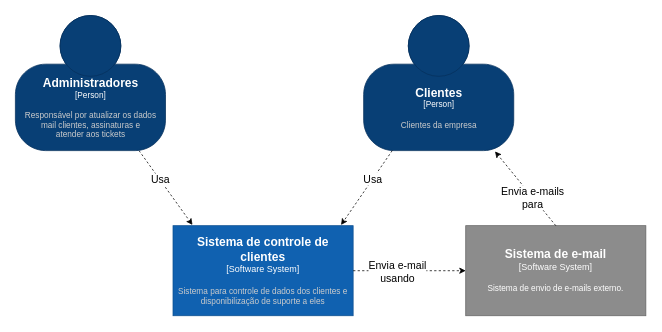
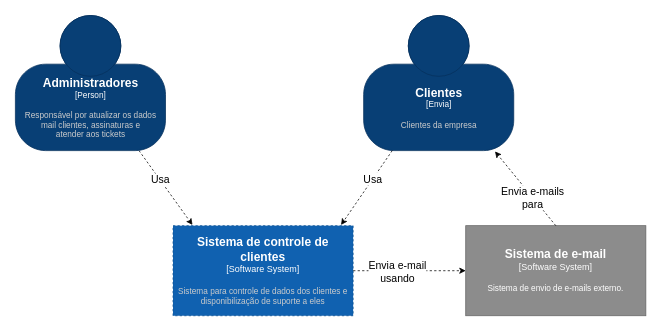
- <mxCell id="2" value="&lt;font style=&quot;font-size: 16px&quot;&gt;&lt;b&gt;Clientes&lt;/b&gt;&lt;/font&gt;&lt;div&gt;[Person]&lt;/div&gt;&lt;br&gt;&lt;div&gt;&lt;font style=&quot;font-size: 11px&quot;&gt;&lt;font color=&quot;#cccccc&quot;&gt;Clientes da empresa&lt;/font&gt;&lt;/div&gt;" style="html=1;fontSize=11;dashed=0;whitespace=wrap;fillColor=#083F75;strokeColor=#06315C;fontColor=#ffffff;shape=mxgraph.c4.person2;align=center;metaEdit=1;points=[[0.5,0,0],[1,0.5,0],[1,0.75,0],[0.75,1,0],[0.5,1,0],[0.25,1,0],[0,0.75,0],[0,0.5,0]];resizable=0;" parent="1" vertex="1"><mxGeometry x="484" y="20" width="200" height="180" as="geometry" /></mxCell>
+ <mxCell id="2" value="&lt;font style=&quot;font-size: 16px&quot;&gt;&lt;b&gt;Clientes&lt;/b&gt;&lt;/font&gt;&lt;div&gt;[Envia]&lt;/div&gt;&lt;br&gt;&lt;div&gt;&lt;font style=&quot;font-size: 11px&quot;&gt;&lt;font color=&quot;#cccccc&quot;&gt;Clientes da empresa&lt;/font&gt;&lt;/div&gt;" style="html=1;fontSize=11;dashed=0;whitespace=wrap;fillColor=#083F75;strokeColor=#06315C;fontColor=#ffffff;shape=mxgraph.c4.person2;align=center;metaEdit=1;points=[[0.5,0,0],[1,0.5,0],[1,0.75,0],[0.75,1,0],[0.5,1,0],[0.25,1,0],[0,0.75,0],[0,0.5,0]];resizable=0;" parent="1" vertex="1"><mxGeometry x="484" y="20" width="200" height="180" as="geometry" /></mxCell>
- <mxCell id="3" value="&lt;font style=&quot;font-size: 16px&quot;&gt;&lt;b&gt;Sistema de controle de clientes&lt;/b&gt;&lt;/font&gt;&lt;div&gt;[Software System]&lt;/div&gt;&lt;br&gt;&lt;div&gt;&lt;font style=&quot;font-size: 11px&quot;&gt;&lt;font color=&quot;#cccccc&quot;&gt;Sistema para controle de dados dos clientes e disponibilização de suporte  a eles&lt;/font&gt;&lt;/div&gt;" style="rounded=0;whiteSpace=wrap;html=1;labelBackgroundColor=none;fillColor=#1061B0;fontColor=#ffffff;align=center;arcSize=10;strokeColor=#0D5091;metaEdit=1;resizable=0;points=[[0.25,0,0],[0.5,0,0],[0.75,0,0],[1,0.25,0],[1,0.5,0],[1,0.75,0],[0.75,1,0],[0.5,1,0],[0.25,1,0],[0,0.75,0],[0,0.5,0],[0,0.25,0]];" parent="1" vertex="1"><mxGeometry x="230" y="300" width="240" height="120" as="geometry" /></mxCell>
+ <mxCell id="3" value="&lt;font style=&quot;font-size: 16px&quot;&gt;&lt;b&gt;Sistema de controle de clientes&lt;/b&gt;&lt;/font&gt;&lt;div&gt;[Software System]&lt;/div&gt;&lt;br&gt;&lt;div&gt;&lt;font style=&quot;font-size: 11px&quot;&gt;&lt;font color=&quot;#cccccc&quot;&gt;Sistema para controle de dados dos clientes e disponibilização de suporte  a eles&lt;/font&gt;&lt;/div&gt;" style="rounded=0;whiteSpace=wrap;html=1;labelBackgroundColor=none;fillColor=#1061B0;fontColor=#ffffff;align=center;arcSize=10;strokeColor=#0D5091;metaEdit=1;resizable=0;points=[[0.25,0,0],[0.5,0,0],[0.75,0,0],[1,0.25,0],[1,0.5,0],[1,0.75,0],[0.75,1,0],[0.5,1,0],[0.25,1,0],[0,0.75,0],[0,0.5,0],[0,0.25,0]];dashed=1;" parent="1" vertex="1"><mxGeometry x="230" y="300" width="240" height="120" as="geometry" /></mxCell>
